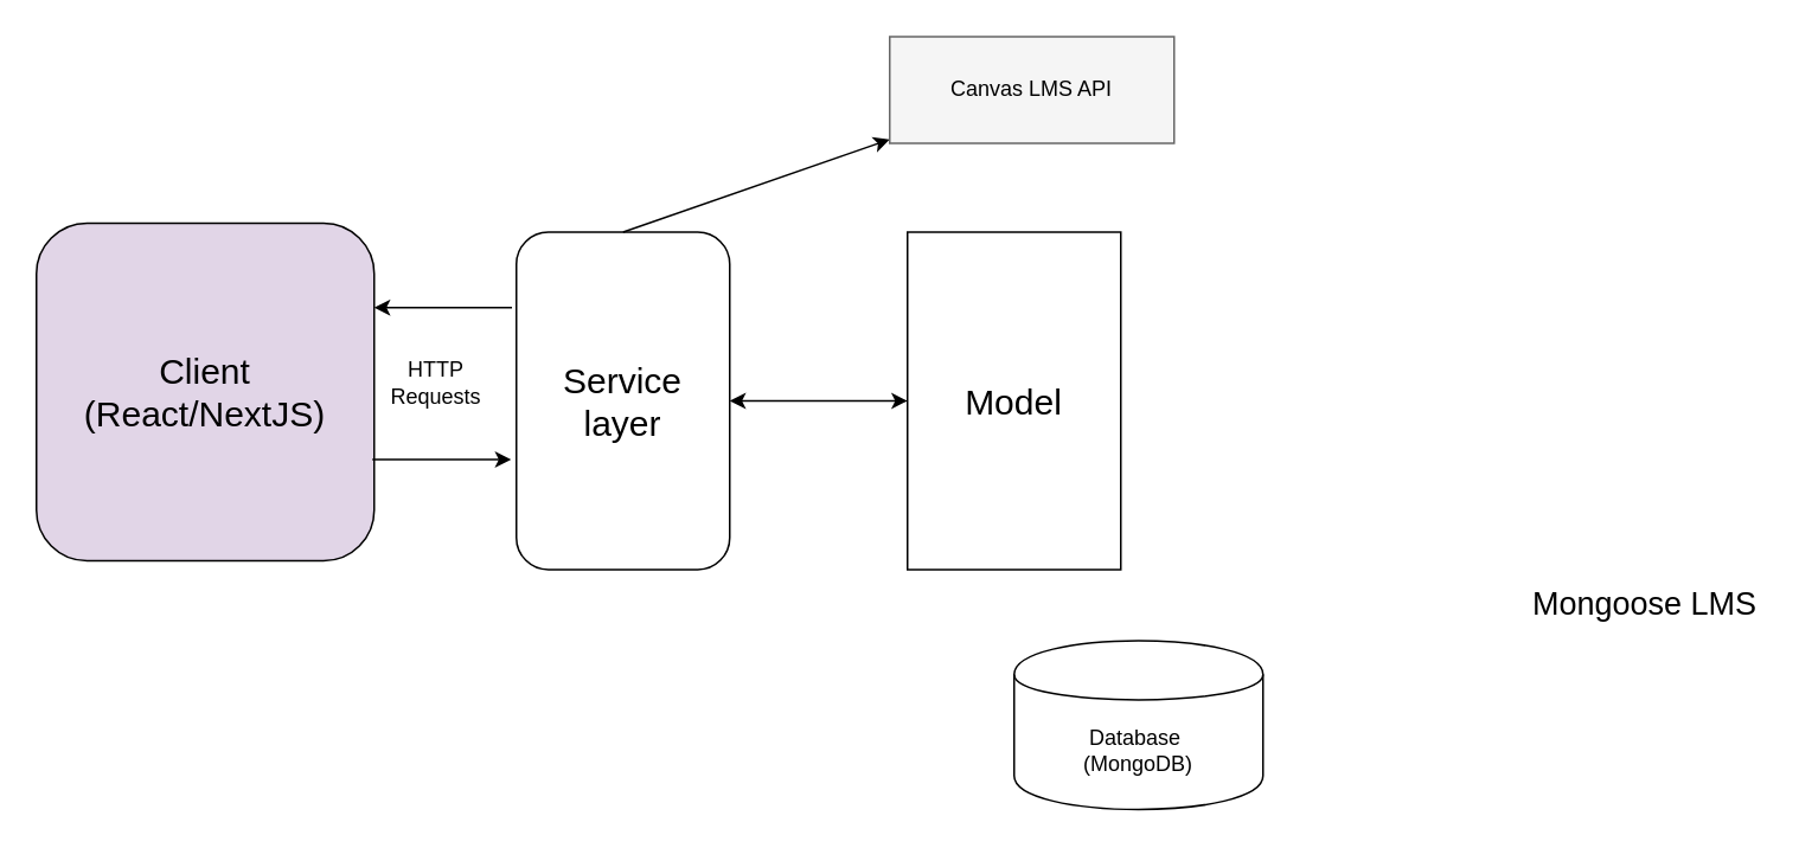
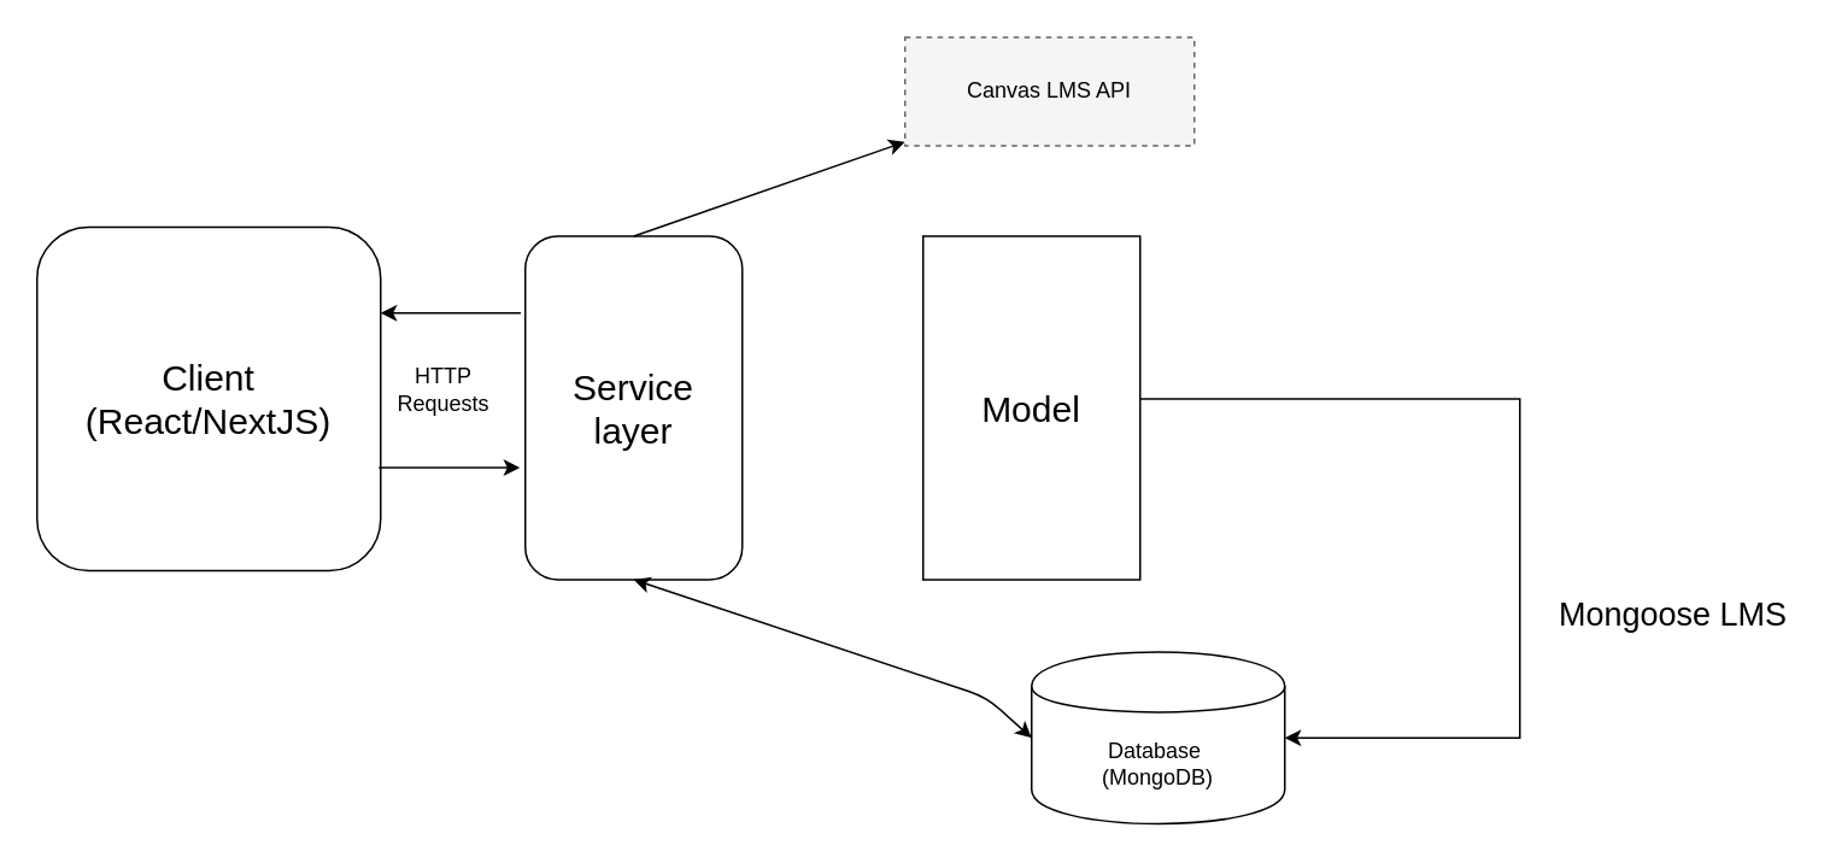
- <mxCell id="10" value="&lt;span style=&quot;color: rgb(0 , 0 , 0)&quot;&gt;Canvas LMS API&lt;/span&gt;" style="rounded=0;whiteSpace=wrap;html=1;fillColor=#f5f5f5;strokeColor=#666666;fontColor=#333333;" parent="1" vertex="1"><mxGeometry x="500" y="20" width="160" height="60" as="geometry" /></mxCell>
+ <mxCell id="10" value="&lt;span style=&quot;color: rgb(0 , 0 , 0)&quot;&gt;Canvas LMS API&lt;/span&gt;" style="rounded=0;whiteSpace=wrap;html=1;fillColor=#f5f5f5;strokeColor=#666666;fontColor=#333333;dashed=1;" parent="1" vertex="1"><mxGeometry x="500" y="20" width="160" height="60" as="geometry" /></mxCell>
- <mxCell id="2" value="&lt;font style=&quot;font-size: 20px&quot;&gt;Client&lt;br&gt;(React/NextJS)&lt;br&gt;&lt;/font&gt;" style="rounded=1;whiteSpace=wrap;html=1;fillColor=#e1d5e7;" parent="1" vertex="1"><mxGeometry x="20" y="125" width="190" height="190" as="geometry" /></mxCell>
+ <mxCell id="2" value="&lt;font style=&quot;font-size: 20px&quot;&gt;Client&lt;br&gt;(React/NextJS)&lt;br&gt;&lt;/font&gt;" style="rounded=1;whiteSpace=wrap;html=1;" parent="1" vertex="1"><mxGeometry x="20" y="125" width="190" height="190" as="geometry" /></mxCell>
- <mxCell id="8" value="" style="endArrow=classic;startArrow=classic;html=1;entryX=0;entryY=0.5;entryDx=0;entryDy=0;exitX=1;exitY=0.5;exitDx=0;exitDy=0;" parent="1" source="3" target="5" edge="1"><mxGeometry width="50" height="50" relative="1" as="geometry"><mxPoint x="90" y="525" as="sourcePoint" /><mxPoint x="140" y="475" as="targetPoint" /></mxGeometry></mxCell>
+ <mxCell id="4" style="edgeStyle=orthogonalEdgeStyle;rounded=0;orthogonalLoop=1;jettySize=auto;html=1;entryX=1;entryY=0.5;entryDx=0;entryDy=0;" parent="1" source="5" target="6" edge="1"><mxGeometry relative="1" as="geometry"><Array as="points"><mxPoint x="840" y="220" /><mxPoint x="840" y="408" /></Array></mxGeometry></mxCell>
+ <mxCell id="14" value="" style="endArrow=classic;startArrow=classic;html=1;entryX=0.5;entryY=1;entryDx=0;entryDy=0;exitX=0;exitY=0.5;exitDx=0;exitDy=0;" parent="1" source="6" target="3" edge="1"><mxGeometry width="50" height="50" relative="1" as="geometry"><mxPoint x="390" y="425" as="sourcePoint" /><mxPoint x="440" y="375" as="targetPoint" /><Array as="points"><mxPoint x="545" y="385" /></Array></mxGeometry></mxCell>
